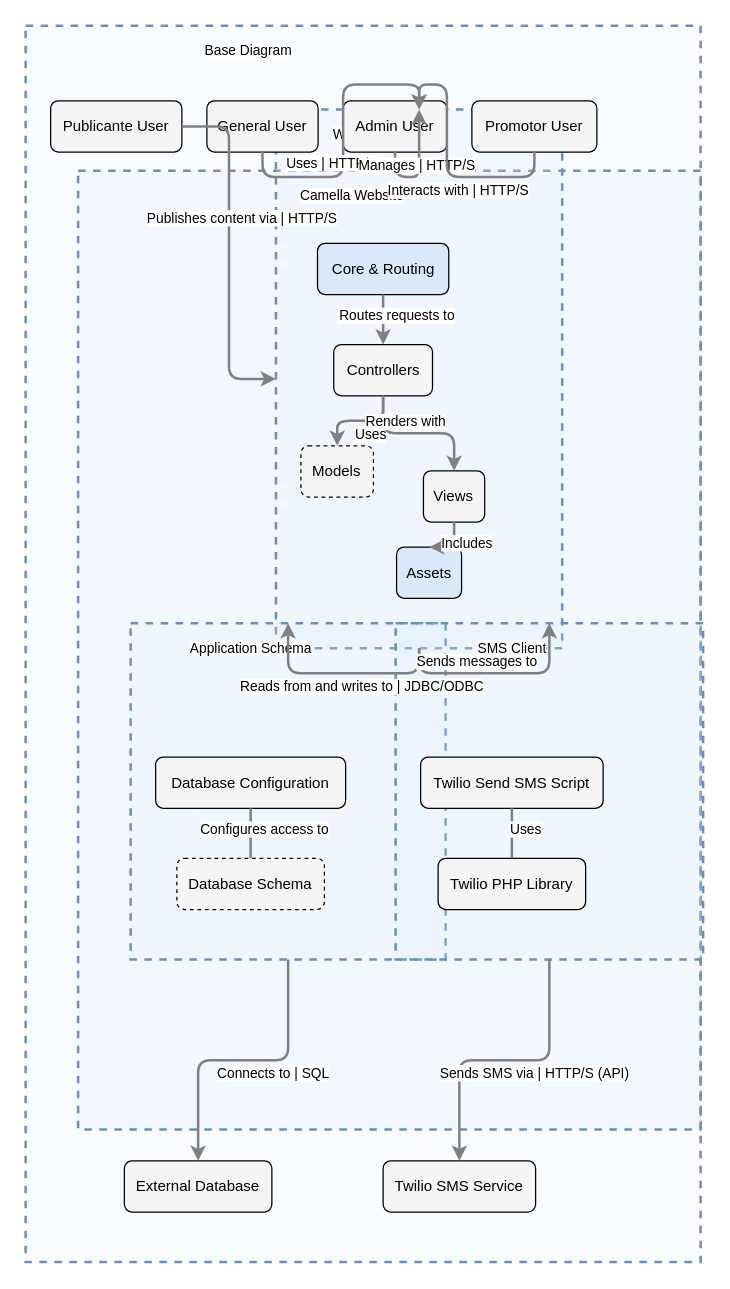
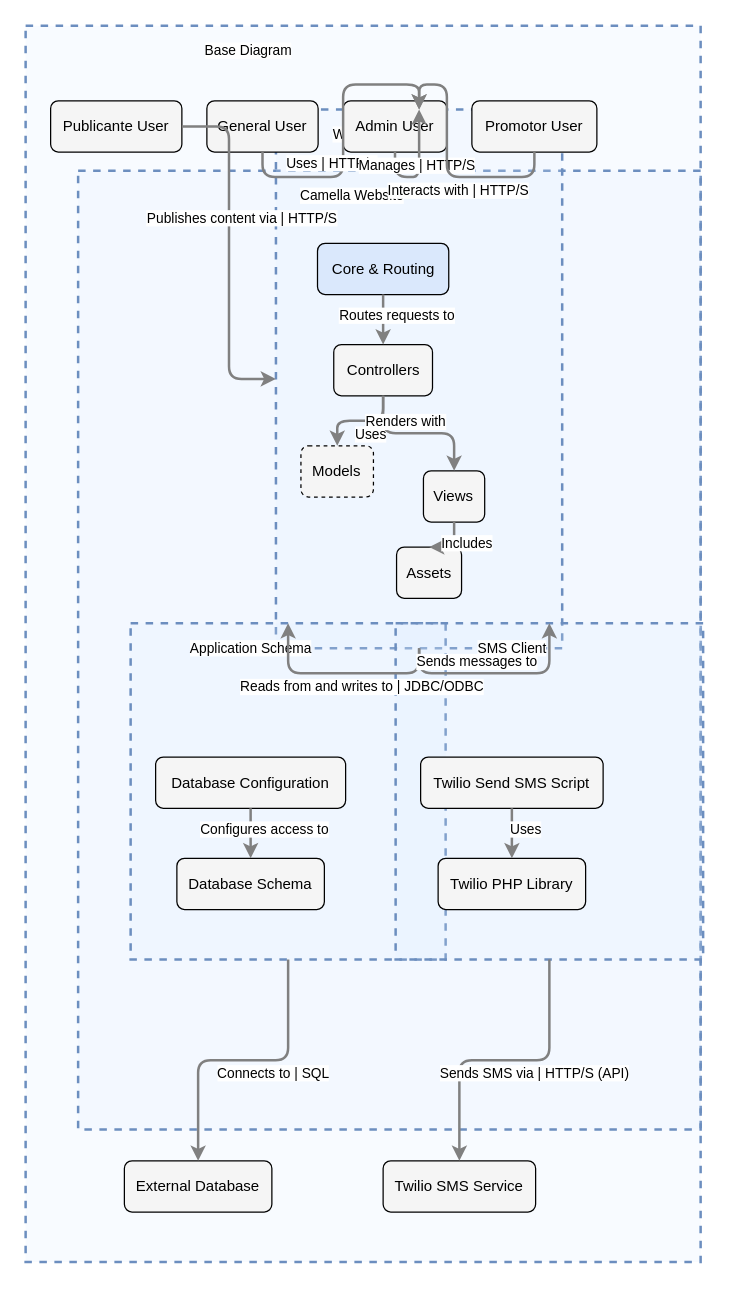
- <mxCell id="22" value="Assets" style="rounded=1;whiteSpace=wrap;html=1;fillColor=#dae8fc;" vertex="1" parent="2"><mxGeometry x="96.5" y="350" width="52" height="41" as="geometry" /></mxCell>
+ <mxCell id="22" value="Assets" style="rounded=1;whiteSpace=wrap;html=1;fillColor=#f5f5f5" vertex="1" parent="2"><mxGeometry x="96.5" y="350" width="52" height="41" as="geometry" /></mxCell>
- <mxCell id="37" style="edgeStyle=orthogonalEdgeStyle;rounded=1;orthogonalLoop=1;jettySize=auto;html=1;strokeColor=#808080;strokeWidth=2;jumpStyle=arc;jumpSize=10;spacing=15;labelBackgroundColor=white;labelBorderColor=none;endArrow=none;" edge="1" parent="1" source="25" target="26"><mxGeometry relative="1" as="geometry" /></mxCell>
+ <mxCell id="37" style="edgeStyle=orthogonalEdgeStyle;rounded=1;orthogonalLoop=1;jettySize=auto;html=1;strokeColor=#808080;strokeWidth=2;jumpStyle=arc;jumpSize=10;spacing=15;labelBackgroundColor=white;labelBorderColor=none" edge="1" parent="1" source="25" target="26"><mxGeometry relative="1" as="geometry" /></mxCell>
- <mxCell id="35" style="edgeStyle=orthogonalEdgeStyle;rounded=1;orthogonalLoop=1;jettySize=auto;html=1;strokeColor=#808080;strokeWidth=2;jumpStyle=arc;jumpSize=10;spacing=15;labelBackgroundColor=white;labelBorderColor=none;endArrow=none;" edge="1" parent="1" source="23" target="24"><mxGeometry relative="1" as="geometry" /></mxCell>
+ <mxCell id="35" style="edgeStyle=orthogonalEdgeStyle;rounded=1;orthogonalLoop=1;jettySize=auto;html=1;strokeColor=#808080;strokeWidth=2;jumpStyle=arc;jumpSize=10;spacing=15;labelBackgroundColor=white;labelBorderColor=none" edge="1" parent="1" source="23" target="24"><mxGeometry relative="1" as="geometry" /></mxCell>
- <mxCell id="24" value="Database Schema" style="rounded=1;whiteSpace=wrap;html=1;fillColor=#f5f5f5;dashed=1;" vertex="1" parent="4"><mxGeometry x="37" y="188" width="118" height="41" as="geometry" /></mxCell>
+ <mxCell id="24" value="Database Schema" style="rounded=1;whiteSpace=wrap;html=1;fillColor=#f5f5f5" vertex="1" parent="4"><mxGeometry x="37" y="188" width="118" height="41" as="geometry" /></mxCell>
